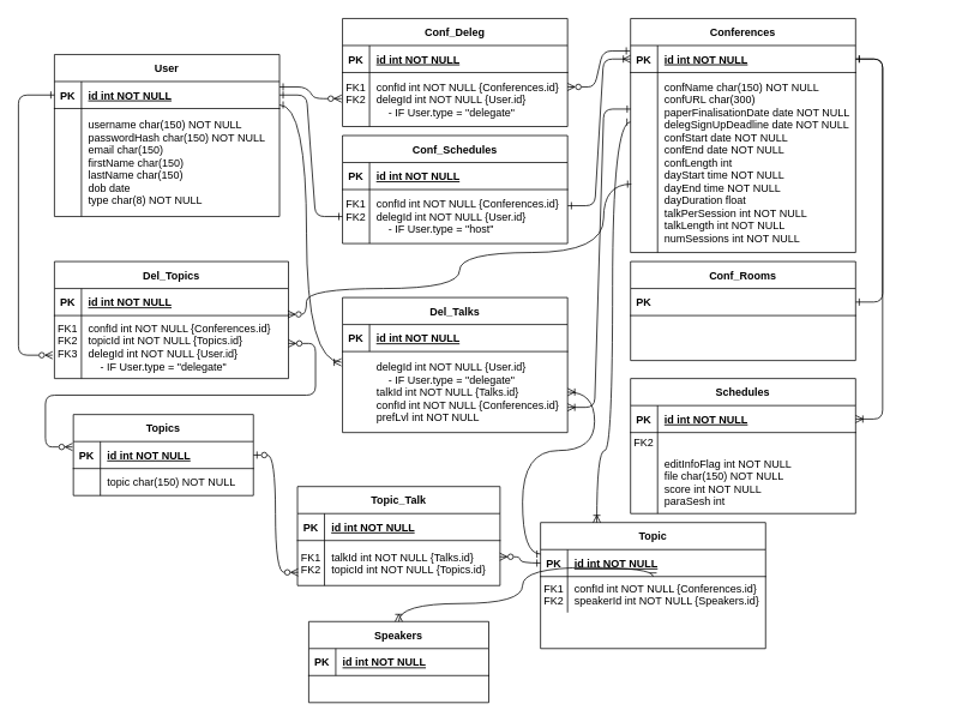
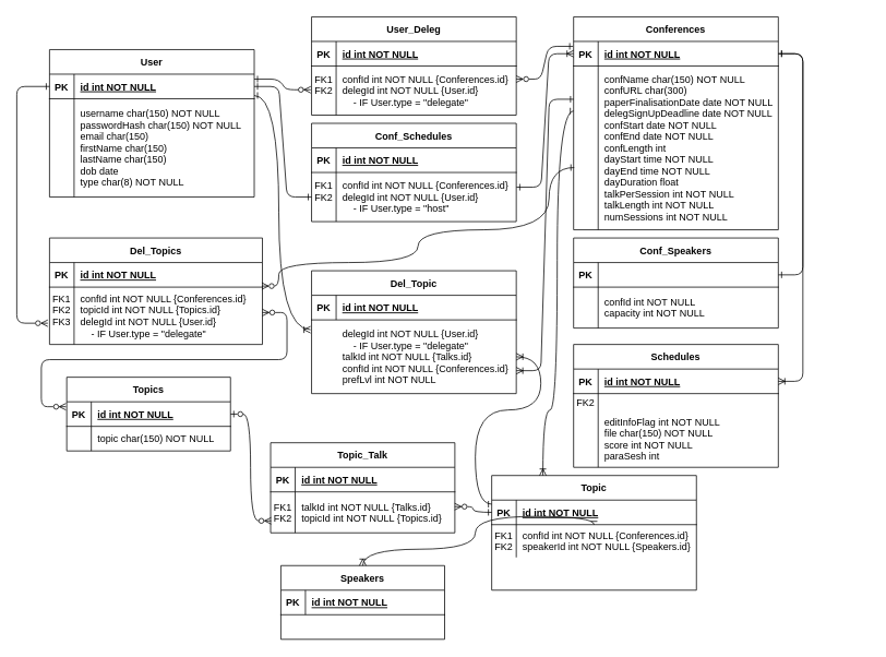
- <mxCell id="47" value="Conf_Deleg" style="shape=table;startSize=30;container=1;collapsible=1;childLayout=tableLayout;fixedRows=1;rowLines=0;fontStyle=1;align=center;resizeLast=1;" parent="1" vertex="1"><mxGeometry x="380" y="20" width="250" height="120" as="geometry" /></mxCell>
+ <mxCell id="47" value="User_Deleg" style="shape=table;startSize=30;container=1;collapsible=1;childLayout=tableLayout;fixedRows=1;rowLines=0;fontStyle=1;align=center;resizeLast=1;" parent="1" vertex="1"><mxGeometry x="380" y="20" width="250" height="120" as="geometry" /></mxCell>
- <mxCell id="96" value="Conf_Rooms" style="shape=table;startSize=30;container=1;collapsible=1;childLayout=tableLayout;fixedRows=1;rowLines=0;fontStyle=1;align=center;resizeLast=1;" vertex="1" parent="1"><mxGeometry x="700" y="290" width="250" height="110" as="geometry" /></mxCell>
+ <mxCell id="96" value="Conf_Speakers" style="shape=table;startSize=30;container=1;collapsible=1;childLayout=tableLayout;fixedRows=1;rowLines=0;fontStyle=1;align=center;resizeLast=1;" vertex="1" parent="1"><mxGeometry x="700" y="290" width="250" height="110" as="geometry" /></mxCell>
- <mxCell id="68" value="Del_Talks" style="shape=table;startSize=30;container=1;collapsible=1;childLayout=tableLayout;fixedRows=1;rowLines=0;fontStyle=1;align=center;resizeLast=1;" parent="1" vertex="1"><mxGeometry x="380" y="330" width="250" height="150" as="geometry"><mxRectangle x="350" y="330" width="90" height="30" as="alternateBounds" /></mxGeometry></mxCell>
+ <mxCell id="68" value="Del_Topic" style="shape=table;startSize=30;container=1;collapsible=1;childLayout=tableLayout;fixedRows=1;rowLines=0;fontStyle=1;align=center;resizeLast=1;" parent="1" vertex="1"><mxGeometry x="380" y="330" width="250" height="150" as="geometry"><mxRectangle x="350" y="330" width="90" height="30" as="alternateBounds" /></mxGeometry></mxCell>
+ <mxCell id="101" value="confId int NOT NULL&#10;capacity int NOT NULL" style="shape=partialRectangle;overflow=hidden;connectable=0;fillColor=none;top=0;left=0;bottom=0;right=0;align=left;spacingLeft=6;" vertex="1" parent="99"><mxGeometry x="30" width="220" height="50" as="geometry"><mxRectangle width="220" height="50" as="alternateBounds" /></mxGeometry></mxCell>
